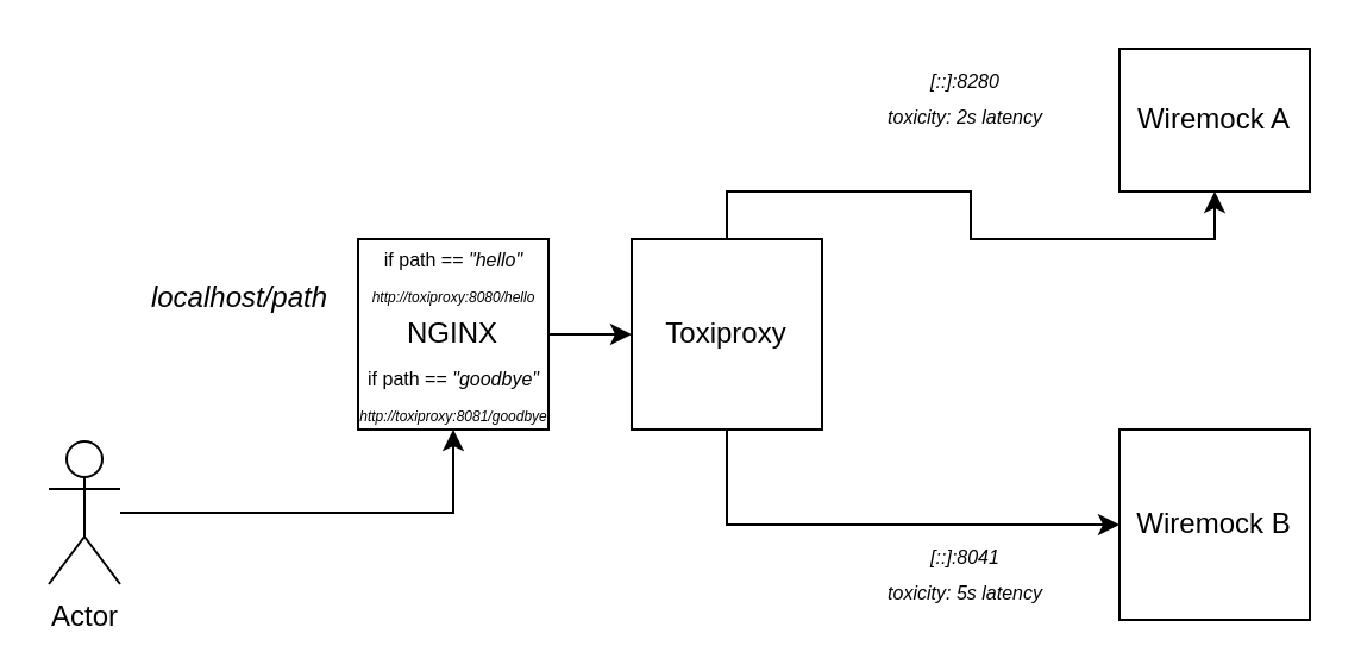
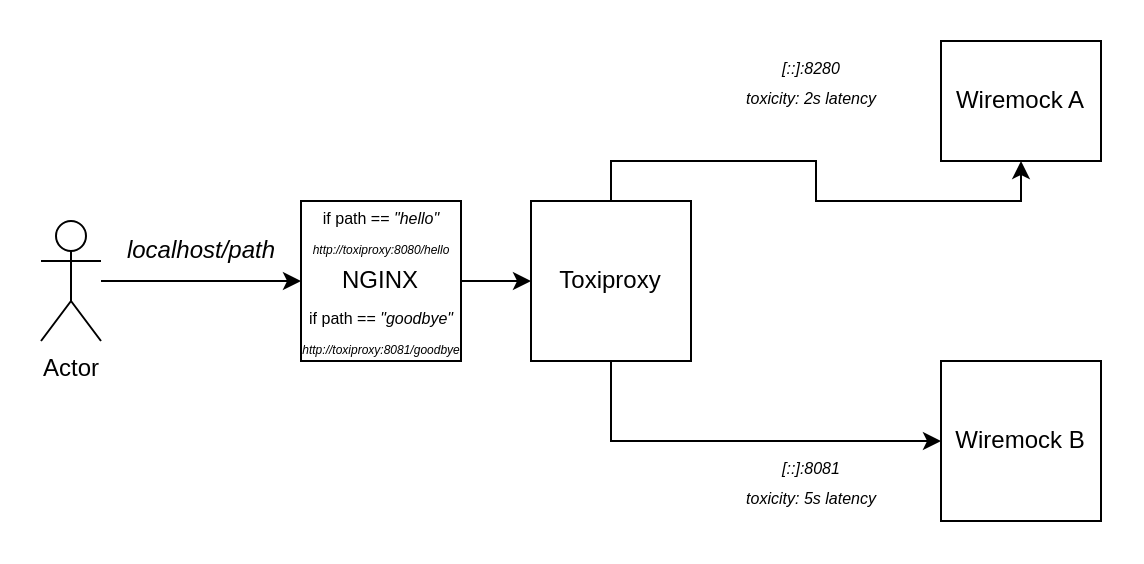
- <mxCell id="3" value="Actor" style="shape=umlActor;verticalLabelPosition=bottom;verticalAlign=top;html=1;outlineConnect=0;" parent="1" vertex="1"><mxGeometry x="20" y="185" width="30" height="60" as="geometry" /></mxCell>
+ <mxCell id="3" value="Actor" style="shape=umlActor;verticalLabelPosition=bottom;verticalAlign=top;html=1;outlineConnect=0;" parent="1" vertex="1"><mxGeometry x="20" y="110" width="30" height="60" as="geometry" /></mxCell>
- <mxCell id="15" value="&lt;div&gt;&lt;i style=&quot;&quot;&gt;&lt;font style=&quot;font-size: 8px;&quot;&gt;[::]:8041&lt;/font&gt;&lt;/i&gt;&lt;/div&gt;&lt;div&gt;&lt;i style=&quot;&quot;&gt;&lt;font style=&quot;font-size: 8px;&quot;&gt;toxicity: 5s latency&lt;/font&gt;&lt;/i&gt;&lt;span style=&quot;font-size: 6px;&quot;&gt;&lt;i&gt;&lt;/i&gt;&lt;/span&gt;&lt;/div&gt;" style="text;html=1;align=center;verticalAlign=middle;resizable=0;points=[];autosize=1;strokeColor=none;fillColor=none;" vertex="1" parent="1"><mxGeometry x="360" y="220" width="90" height="40" as="geometry" /></mxCell>
+ <mxCell id="15" value="&lt;div&gt;&lt;i style=&quot;&quot;&gt;&lt;font style=&quot;font-size: 8px;&quot;&gt;[::]:8081&lt;/font&gt;&lt;/i&gt;&lt;/div&gt;&lt;div&gt;&lt;i style=&quot;&quot;&gt;&lt;font style=&quot;font-size: 8px;&quot;&gt;toxicity: 5s latency&lt;/font&gt;&lt;/i&gt;&lt;span style=&quot;font-size: 6px;&quot;&gt;&lt;i&gt;&lt;/i&gt;&lt;/span&gt;&lt;/div&gt;" style="text;html=1;align=center;verticalAlign=middle;resizable=0;points=[];autosize=1;strokeColor=none;fillColor=none;" vertex="1" parent="1"><mxGeometry x="360" y="220" width="90" height="40" as="geometry" /></mxCell>
